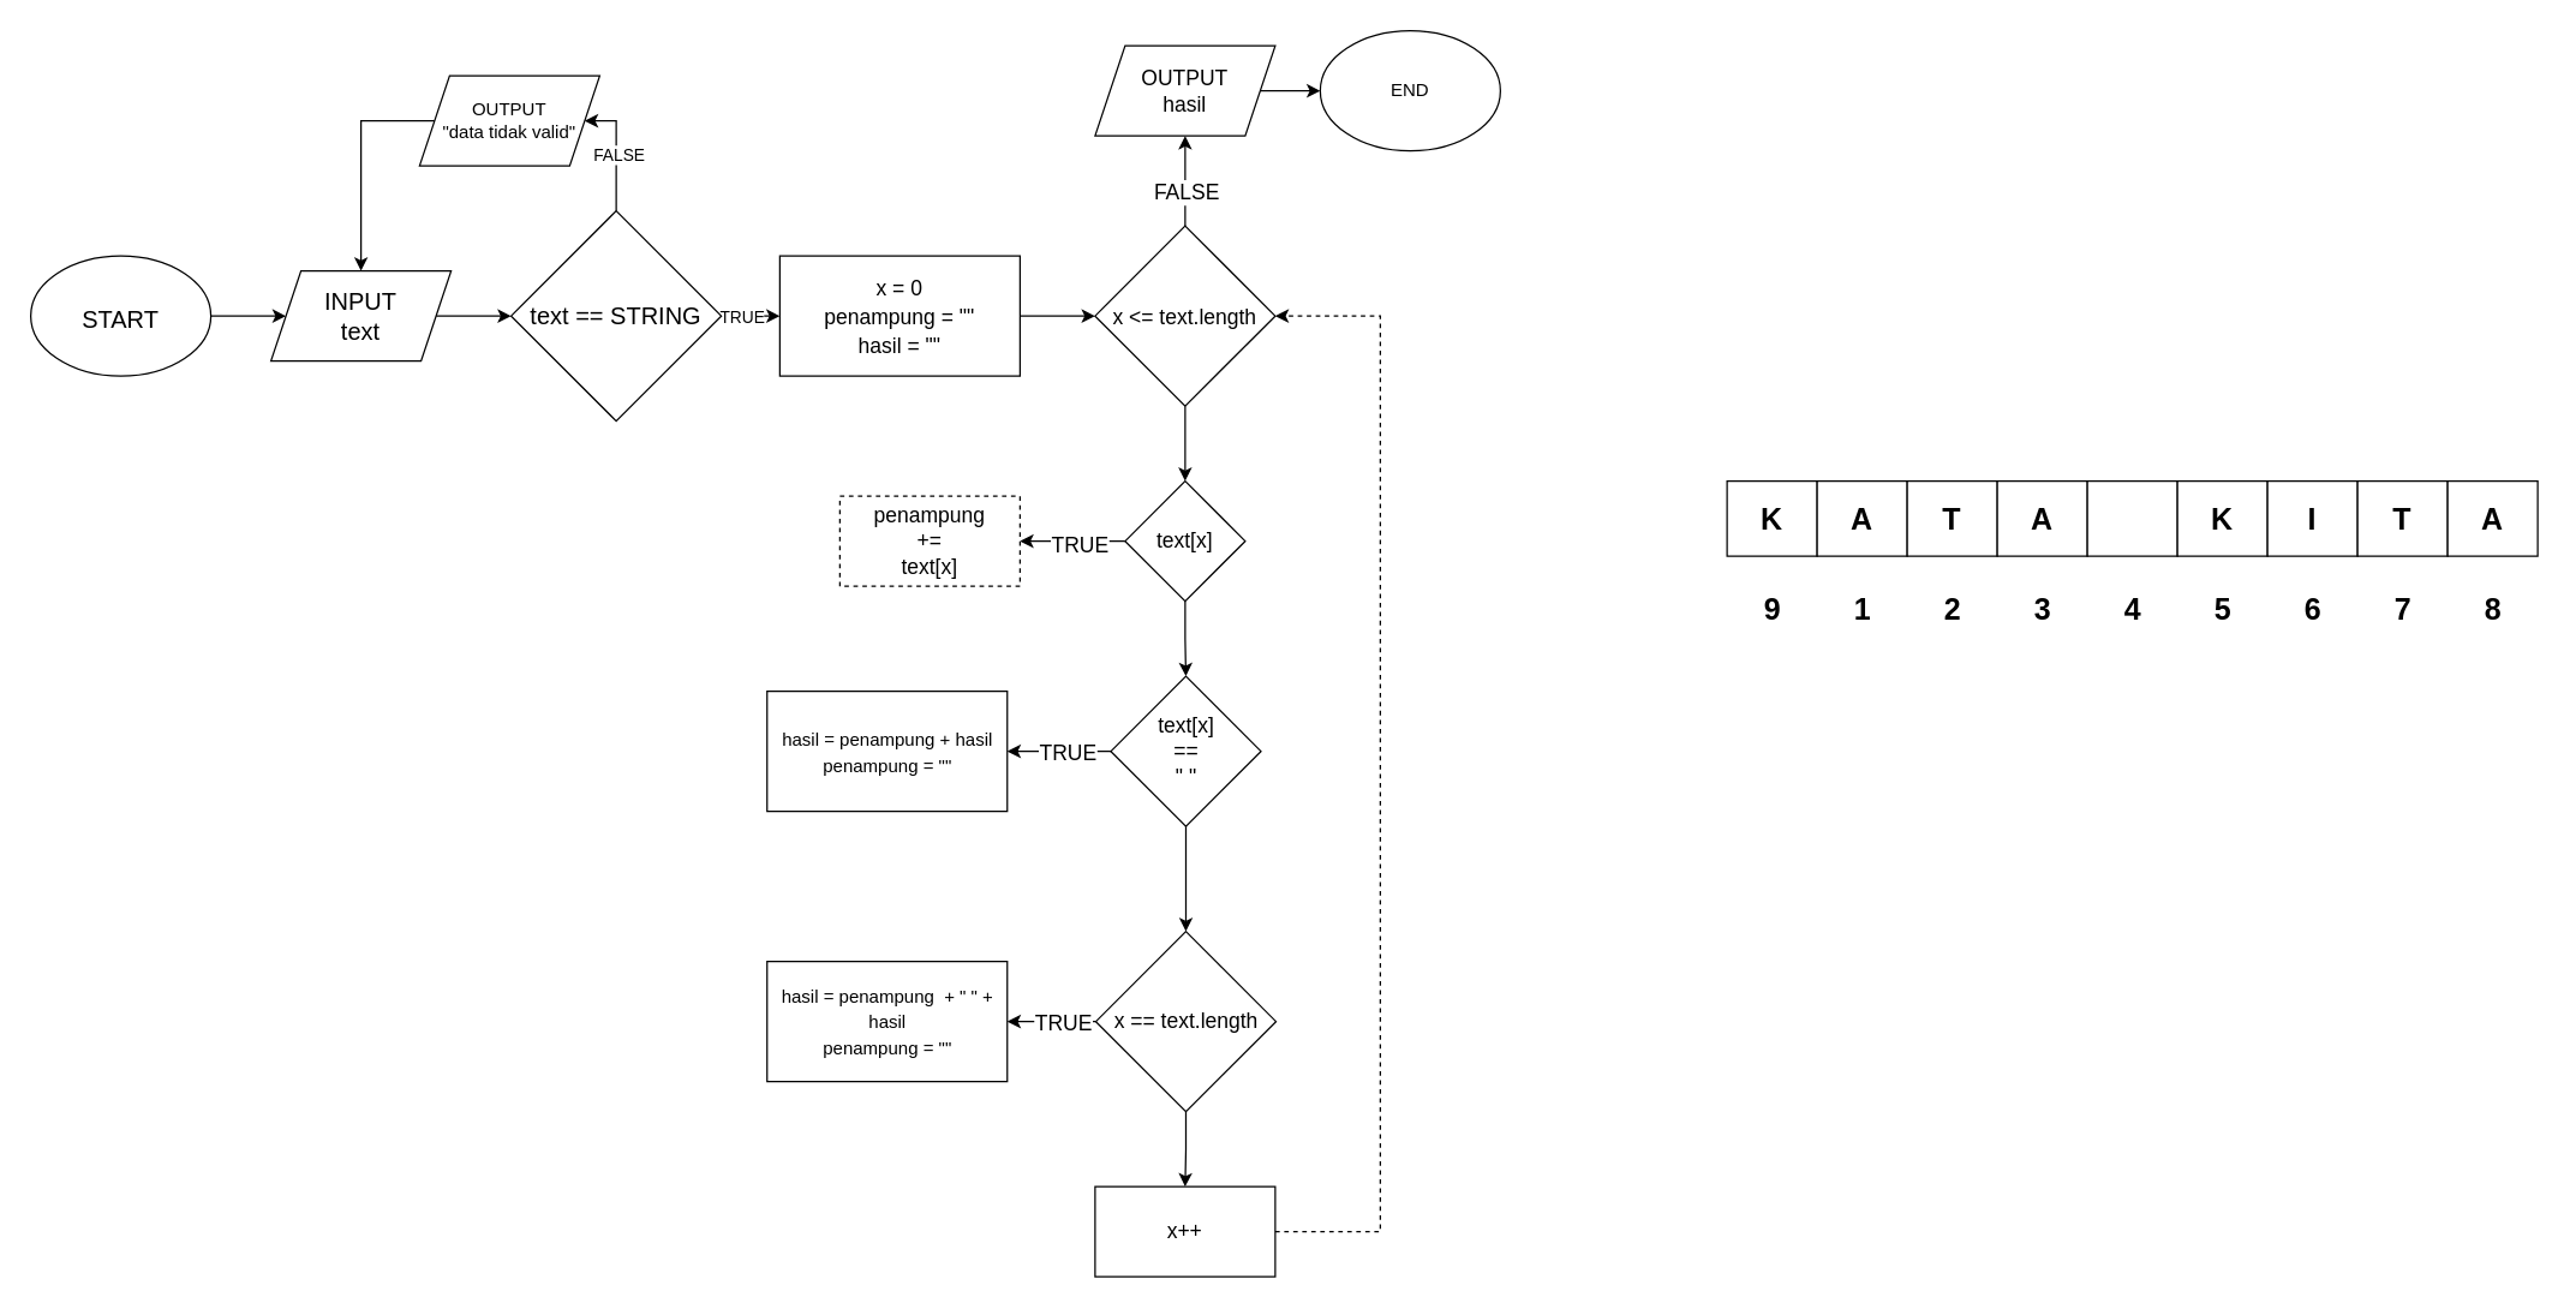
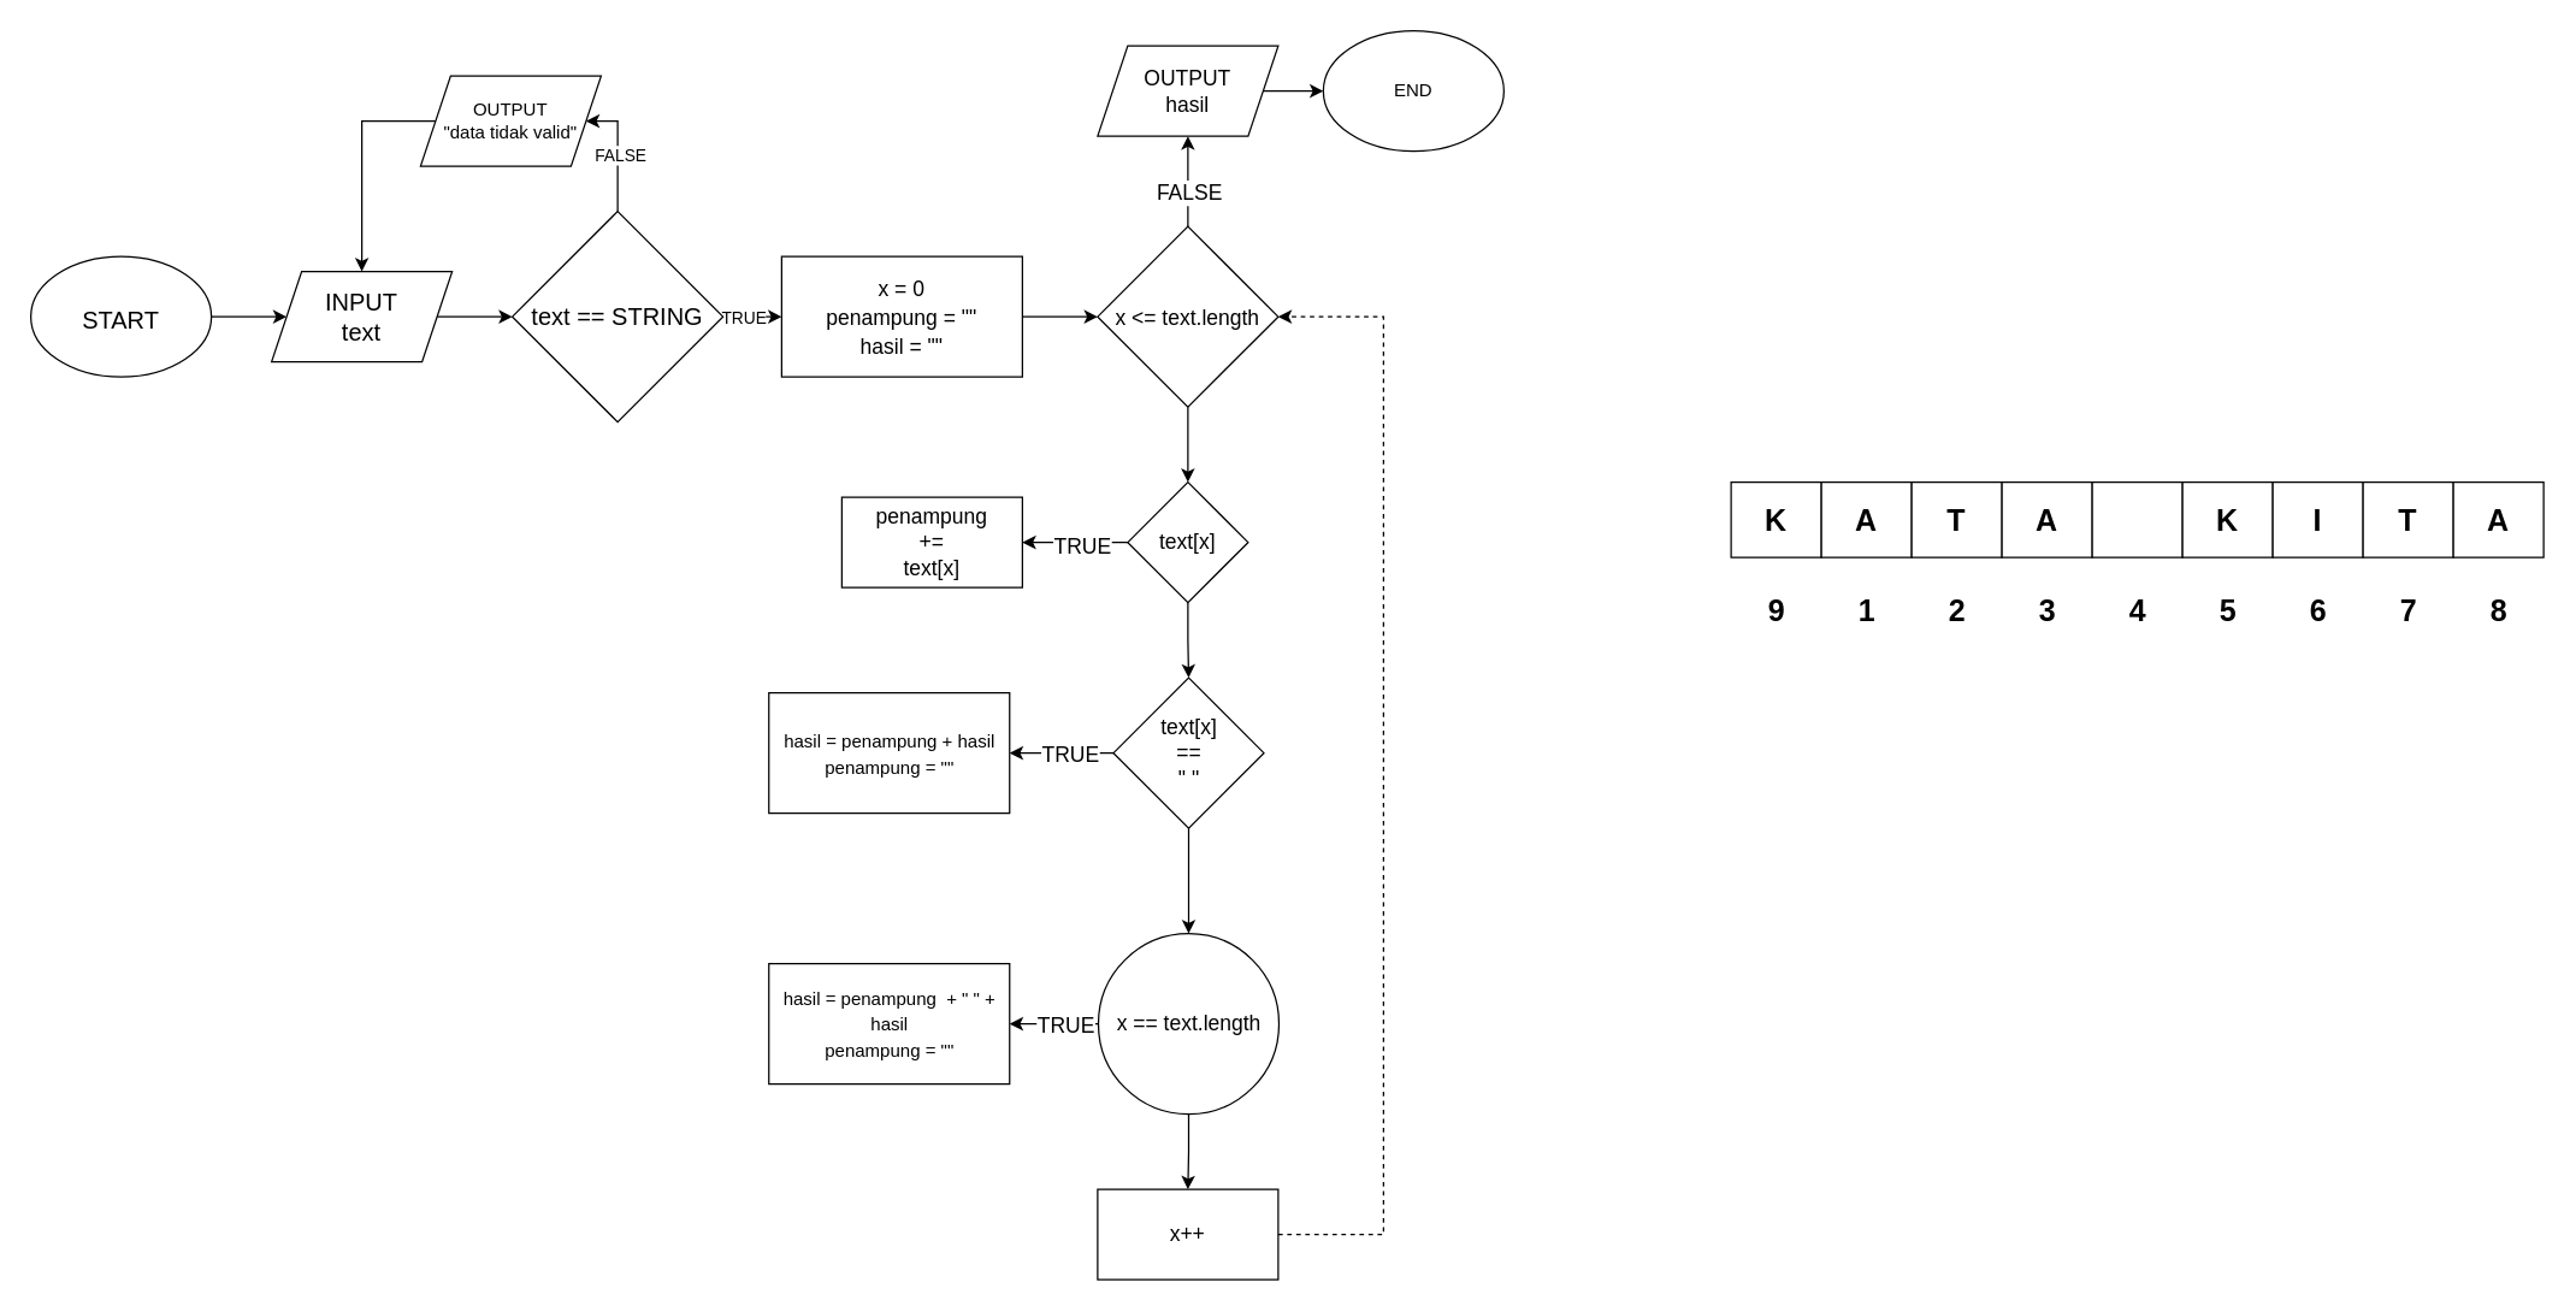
- <mxCell id="21" value="penampung&lt;br&gt;+=&lt;br&gt;text[x]" style="rounded=0;whiteSpace=wrap;html=1;fontSize=14;fontColor=#000000;dashed=1;" vertex="1" parent="1"><mxGeometry x="559" y="330" width="120" height="60" as="geometry" /></mxCell>
+ <mxCell id="21" value="penampung&lt;br&gt;+=&lt;br&gt;text[x]" style="rounded=0;whiteSpace=wrap;html=1;fontSize=14;fontColor=#000000;" vertex="1" parent="1"><mxGeometry x="559" y="330" width="120" height="60" as="geometry" /></mxCell>
- <mxCell id="30" value="&lt;font style=&quot;font-size: 14px&quot;&gt;x == text.length&lt;/font&gt;" style="rhombus;whiteSpace=wrap;html=1;fontSize=14;fontColor=#000000;" vertex="1" parent="1"><mxGeometry x="729.5" y="620" width="120" height="120" as="geometry" /></mxCell>
+ <mxCell id="30" value="&lt;font style=&quot;font-size: 14px&quot;&gt;x == text.length&lt;/font&gt;" style="ellipse;whiteSpace=wrap;html=1;fontSize=14;fontColor=#000000;" vertex="1" parent="1"><mxGeometry x="729.5" y="620" width="120" height="120" as="geometry" /></mxCell>
